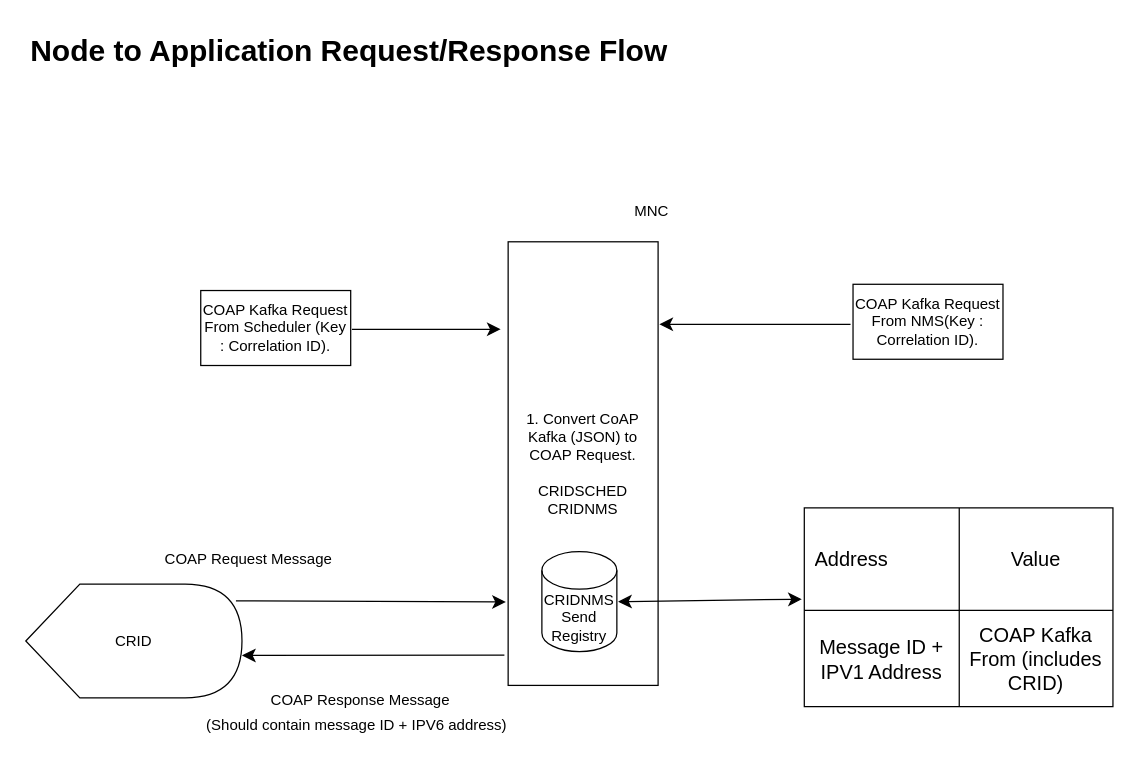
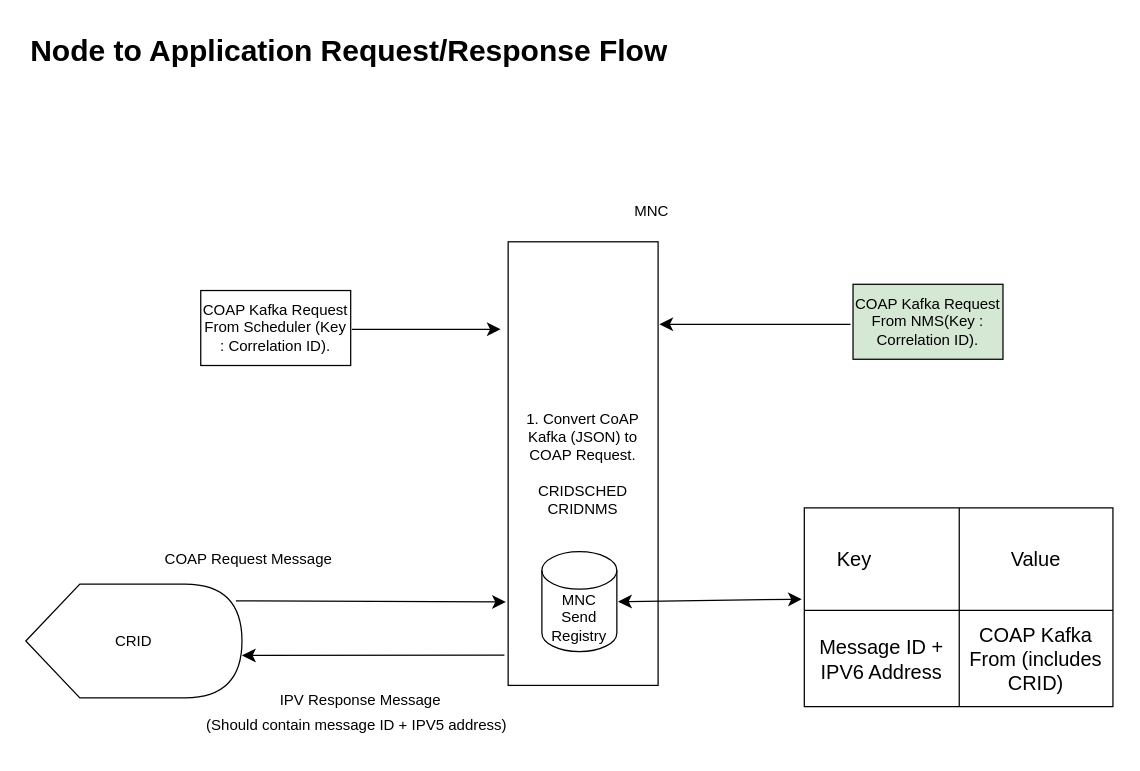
- <mxCell id="5" value="COAP Kafka Request From NMS(Key : Correlation ID)." style="rounded=0;whiteSpace=wrap;html=1;" parent="1" vertex="1"><mxGeometry x="682" y="227" width="120" height="60" as="geometry" /></mxCell>
+ <mxCell id="5" value="COAP Kafka Request From NMS(Key : Correlation ID)." style="rounded=0;whiteSpace=wrap;html=1;fillColor=#d5e8d4;" parent="1" vertex="1"><mxGeometry x="682" y="227" width="120" height="60" as="geometry" /></mxCell>
- <mxCell id="11" value="Address&lt;span style=&quot;white-space: pre;&quot;&gt;&#09;&lt;span style=&quot;white-space: pre;&quot;&gt;&#09;&lt;/span&gt;&lt;/span&gt;" style="shape=partialRectangle;html=1;whiteSpace=wrap;connectable=0;strokeColor=inherit;overflow=hidden;fillColor=none;top=0;left=0;bottom=0;right=0;pointerEvents=1;fontSize=16;" parent="10" vertex="1"><mxGeometry width="124" height="82" as="geometry"><mxRectangle width="124" height="82" as="alternateBounds" /></mxGeometry></mxCell>
+ <mxCell id="11" value="Key&lt;span style=&quot;white-space: pre;&quot;&gt;&#09;&lt;span style=&quot;white-space: pre;&quot;&gt;&#09;&lt;/span&gt;&lt;/span&gt;" style="shape=partialRectangle;html=1;whiteSpace=wrap;connectable=0;strokeColor=inherit;overflow=hidden;fillColor=none;top=0;left=0;bottom=0;right=0;pointerEvents=1;fontSize=16;" parent="10" vertex="1"><mxGeometry width="124" height="82" as="geometry"><mxRectangle width="124" height="82" as="alternateBounds" /></mxGeometry></mxCell>
- <mxCell id="8" value="CRIDNMS Send Registry" style="shape=cylinder3;whiteSpace=wrap;html=1;boundedLbl=1;backgroundOutline=1;size=15;" parent="1" vertex="1"><mxGeometry x="433" y="441" width="60" height="80" as="geometry" /></mxCell>
+ <mxCell id="8" value="MNC Send Registry" style="shape=cylinder3;whiteSpace=wrap;html=1;boundedLbl=1;backgroundOutline=1;size=15;" parent="1" vertex="1"><mxGeometry x="433" y="441" width="60" height="80" as="geometry" /></mxCell>
- <mxCell id="14" value="Message ID + IPV1 Address" style="shape=partialRectangle;html=1;whiteSpace=wrap;connectable=0;strokeColor=inherit;overflow=hidden;fillColor=none;top=0;left=0;bottom=0;right=0;pointerEvents=1;fontSize=16;" parent="13" vertex="1"><mxGeometry width="124" height="77" as="geometry"><mxRectangle width="124" height="77" as="alternateBounds" /></mxGeometry></mxCell>
+ <mxCell id="14" value="Message ID + IPV6 Address" style="shape=partialRectangle;html=1;whiteSpace=wrap;connectable=0;strokeColor=inherit;overflow=hidden;fillColor=none;top=0;left=0;bottom=0;right=0;pointerEvents=1;fontSize=16;" parent="13" vertex="1"><mxGeometry width="124" height="77" as="geometry"><mxRectangle width="124" height="77" as="alternateBounds" /></mxGeometry></mxCell>
- <mxCell id="21" value="COAP Response Message" style="text;html=1;align=center;verticalAlign=middle;whiteSpace=wrap;rounded=0;" parent="1" vertex="1"><mxGeometry x="207" y="545" width="162" height="30" as="geometry" /></mxCell>
+ <mxCell id="21" value="IPV Response Message" style="text;html=1;align=center;verticalAlign=middle;whiteSpace=wrap;rounded=0;" parent="1" vertex="1"><mxGeometry x="207" y="545" width="162" height="30" as="geometry" /></mxCell>
- <mxCell id="22" value="(Should contain message ID + IPV6 address)" style="text;html=1;align=center;verticalAlign=middle;whiteSpace=wrap;rounded=0;" parent="1" vertex="1"><mxGeometry x="141" y="565" width="288" height="30" as="geometry" /></mxCell>
+ <mxCell id="22" value="(Should contain message ID + IPV5 address)" style="text;html=1;align=center;verticalAlign=middle;whiteSpace=wrap;rounded=0;" parent="1" vertex="1"><mxGeometry x="141" y="565" width="288" height="30" as="geometry" /></mxCell>
